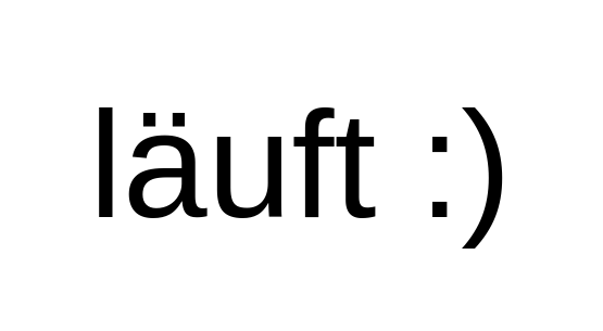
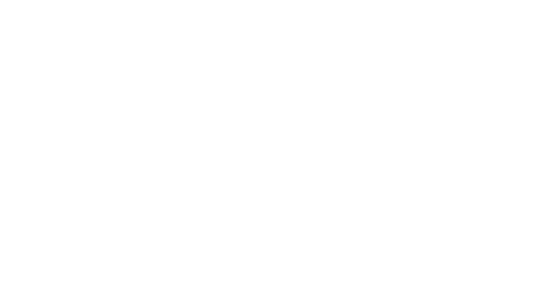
- <mxCell id="2" value="läuft :)" style="text;html=1;align=center;verticalAlign=middle;resizable=0;points=[];autosize=1;strokeColor=none;fillColor=none;fontSize=56;" vertex="1" parent="1"><mxGeometry x="20" y="20" width="180" height="80" as="geometry" /></mxCell>
